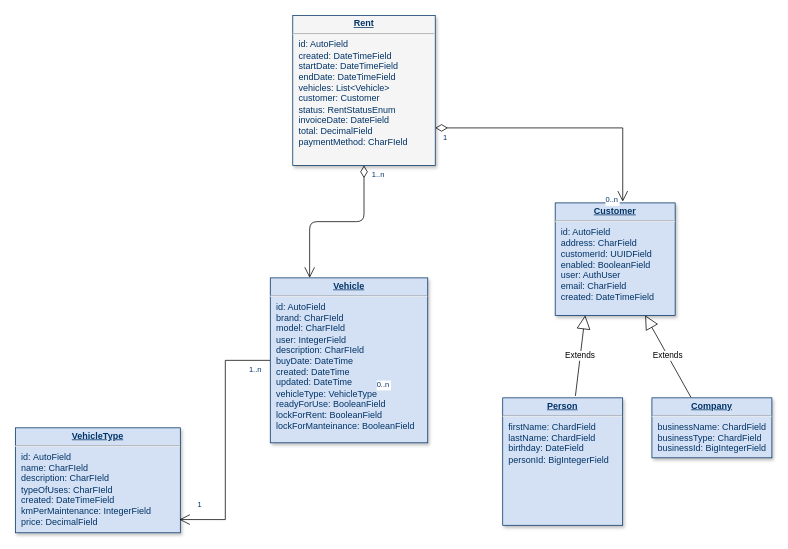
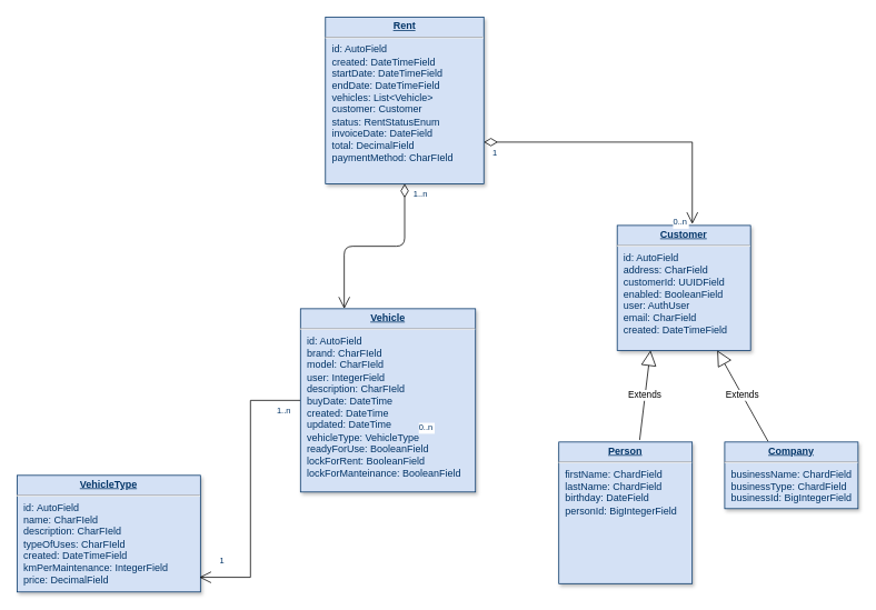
- <mxCell id="9" value="&lt;p style=&quot;margin: 0px; margin-top: 4px; text-align: center; text-decoration: underline;&quot;&gt;&lt;b&gt;Rent&lt;/b&gt;&lt;/p&gt;&lt;hr&gt;&lt;p style=&quot;margin: 0px; margin-left: 8px;&quot;&gt;id: AutoField&lt;/p&gt;&lt;p style=&quot;margin: 0px; margin-left: 8px;&quot;&gt;created: DateTimeField&lt;/p&gt;&lt;p style=&quot;margin: 0px; margin-left: 8px;&quot;&gt;startDate: DateTimeField&lt;/p&gt;&lt;p style=&quot;margin: 0px; margin-left: 8px;&quot;&gt;endDate: DateTimeField&lt;/p&gt;&lt;p style=&quot;margin: 0px; margin-left: 8px;&quot;&gt;vehicles: List&amp;lt;Vehicle&amp;gt;&lt;/p&gt;&lt;p style=&quot;margin: 0px; margin-left: 8px;&quot;&gt;customer: Customer&lt;/p&gt;&lt;p style=&quot;margin: 0px; margin-left: 8px;&quot;&gt;status: RentStatusEnum&lt;/p&gt;&lt;p style=&quot;margin: 0px; margin-left: 8px;&quot;&gt;invoiceDate: DateField&lt;br&gt;&lt;/p&gt;&lt;p style=&quot;margin: 0px; margin-left: 8px;&quot;&gt;total: DecimalField&lt;br&gt;&lt;/p&gt;&lt;p style=&quot;margin: 0px; margin-left: 8px;&quot;&gt;paymentMethod: CharFIeld&lt;br&gt;&lt;/p&gt;" style="verticalAlign=top;align=left;overflow=fill;fontSize=12;fontFamily=Helvetica;html=1;strokeColor=#003366;shadow=1;fillColor=#f5f5f5;fontColor=#003366;" parent="1" vertex="1"><mxGeometry x="390" y="20" width="190" height="200" as="geometry" /></mxCell>
+ <mxCell id="9" value="&lt;p style=&quot;margin: 0px; margin-top: 4px; text-align: center; text-decoration: underline;&quot;&gt;&lt;b&gt;Rent&lt;/b&gt;&lt;/p&gt;&lt;hr&gt;&lt;p style=&quot;margin: 0px; margin-left: 8px;&quot;&gt;id: AutoField&lt;/p&gt;&lt;p style=&quot;margin: 0px; margin-left: 8px;&quot;&gt;created: DateTimeField&lt;/p&gt;&lt;p style=&quot;margin: 0px; margin-left: 8px;&quot;&gt;startDate: DateTimeField&lt;/p&gt;&lt;p style=&quot;margin: 0px; margin-left: 8px;&quot;&gt;endDate: DateTimeField&lt;/p&gt;&lt;p style=&quot;margin: 0px; margin-left: 8px;&quot;&gt;vehicles: List&amp;lt;Vehicle&amp;gt;&lt;/p&gt;&lt;p style=&quot;margin: 0px; margin-left: 8px;&quot;&gt;customer: Customer&lt;/p&gt;&lt;p style=&quot;margin: 0px; margin-left: 8px;&quot;&gt;status: RentStatusEnum&lt;/p&gt;&lt;p style=&quot;margin: 0px; margin-left: 8px;&quot;&gt;invoiceDate: DateField&lt;br&gt;&lt;/p&gt;&lt;p style=&quot;margin: 0px; margin-left: 8px;&quot;&gt;total: DecimalField&lt;br&gt;&lt;/p&gt;&lt;p style=&quot;margin: 0px; margin-left: 8px;&quot;&gt;paymentMethod: CharFIeld&lt;br&gt;&lt;/p&gt;" style="verticalAlign=top;align=left;overflow=fill;fontSize=12;fontFamily=Helvetica;html=1;strokeColor=#003366;shadow=1;fillColor=#D4E1F5;fontColor=#003366" parent="1" vertex="1"><mxGeometry x="390" y="20" width="190" height="200" as="geometry" /></mxCell>
